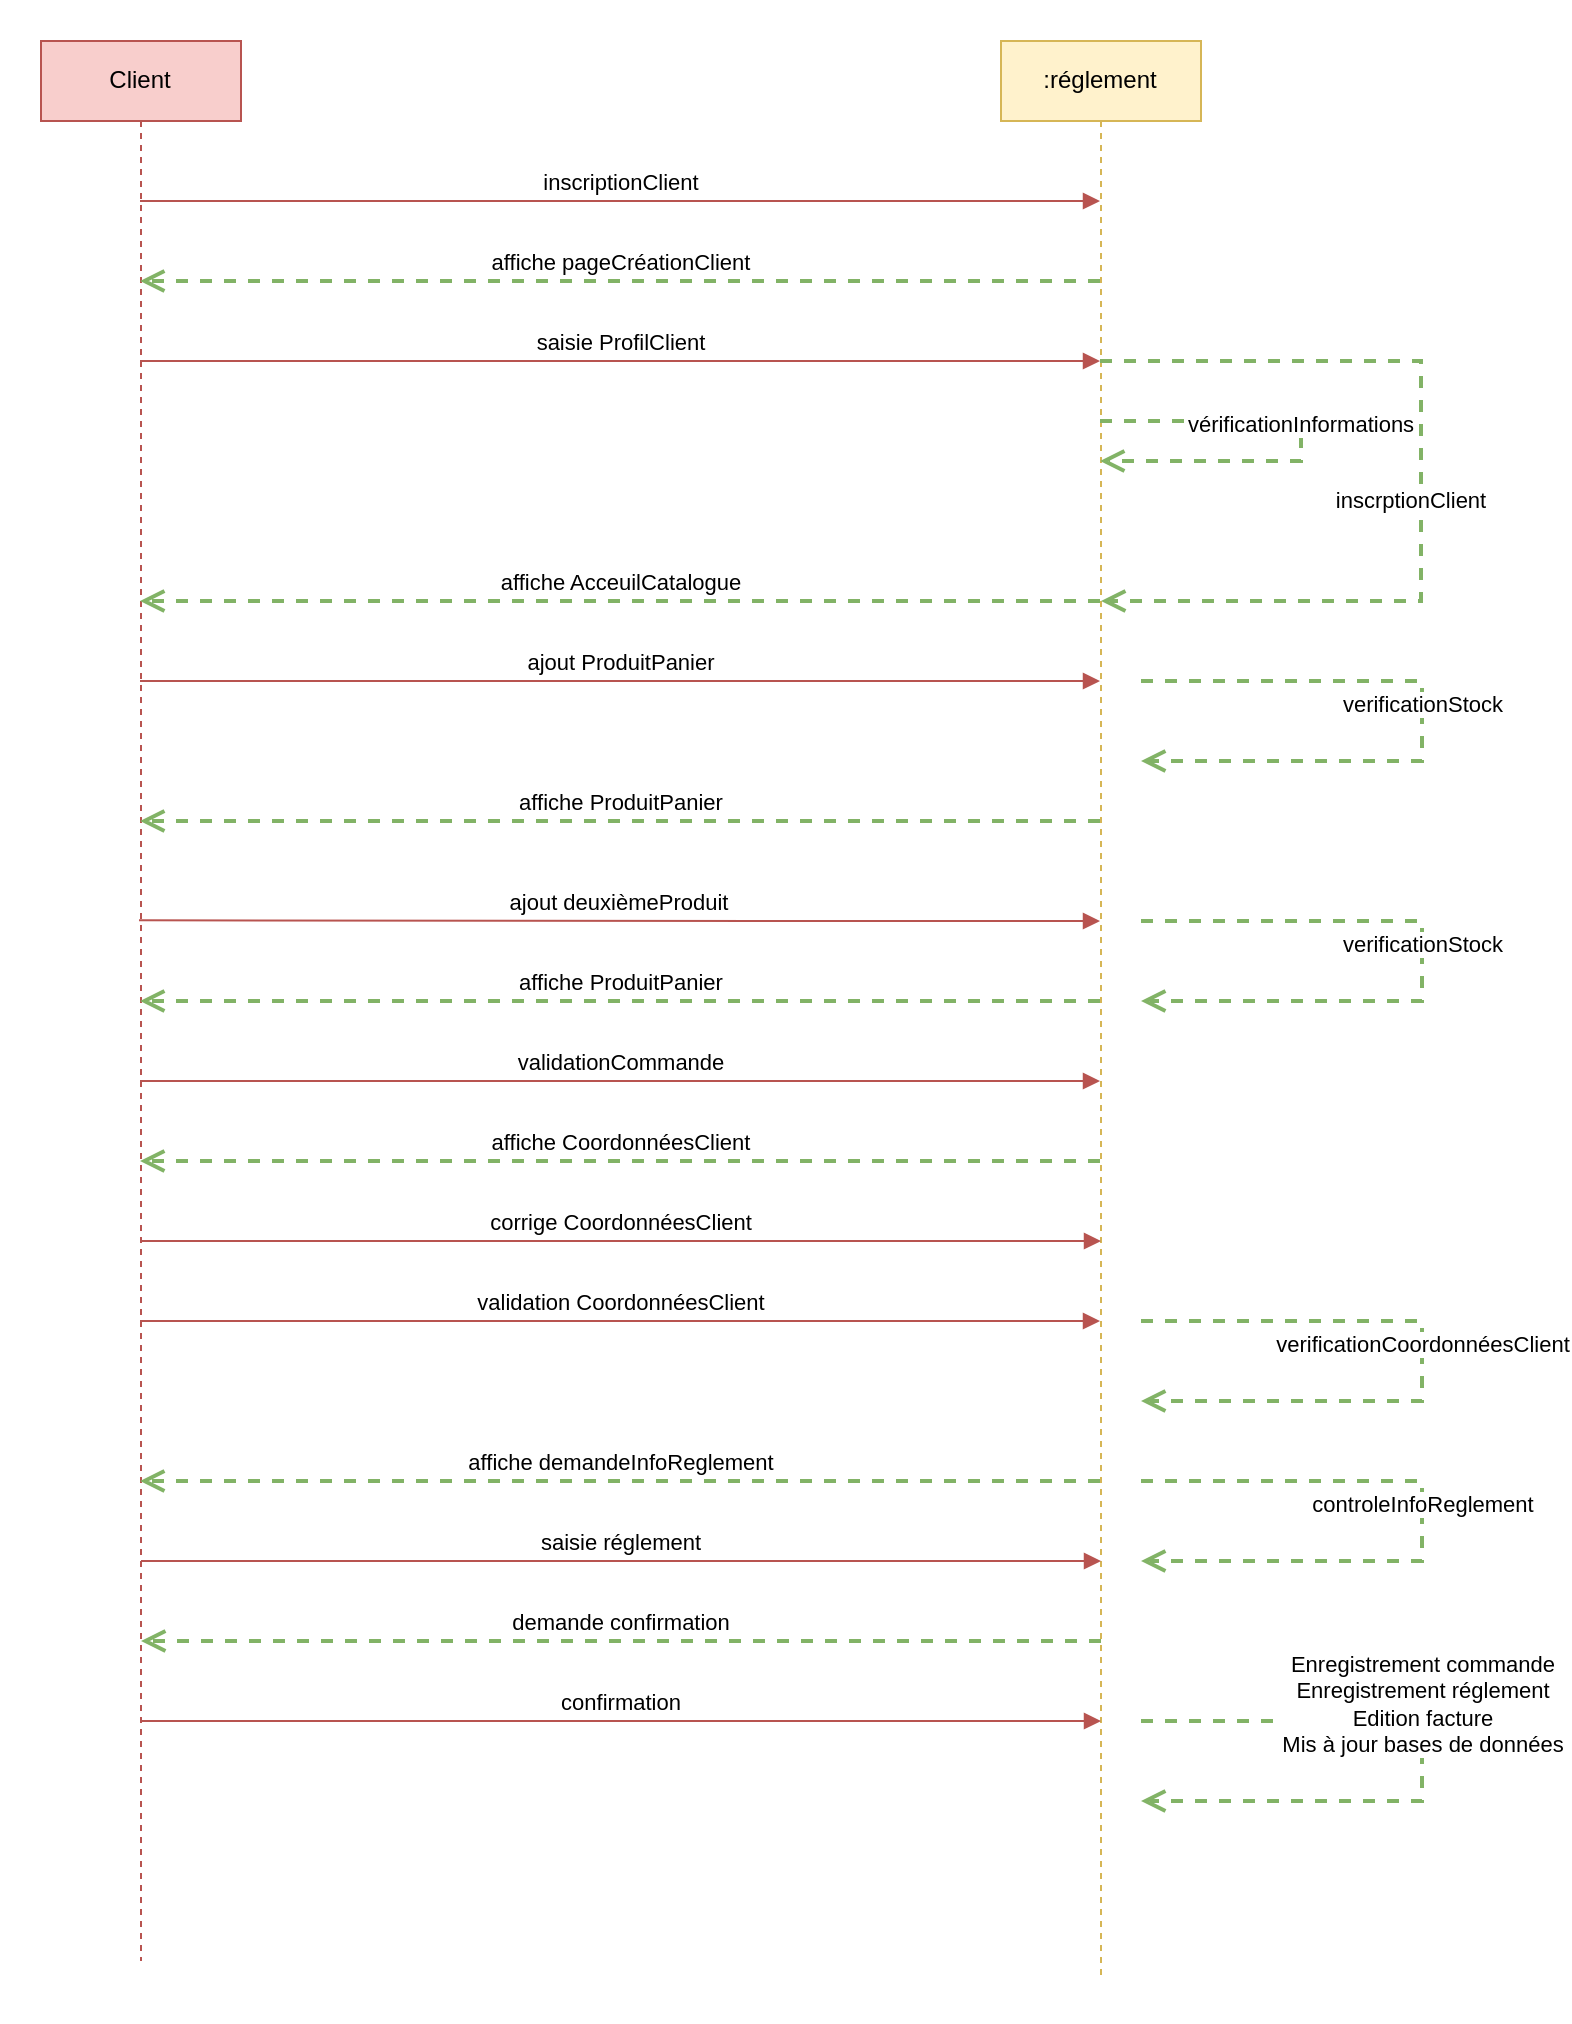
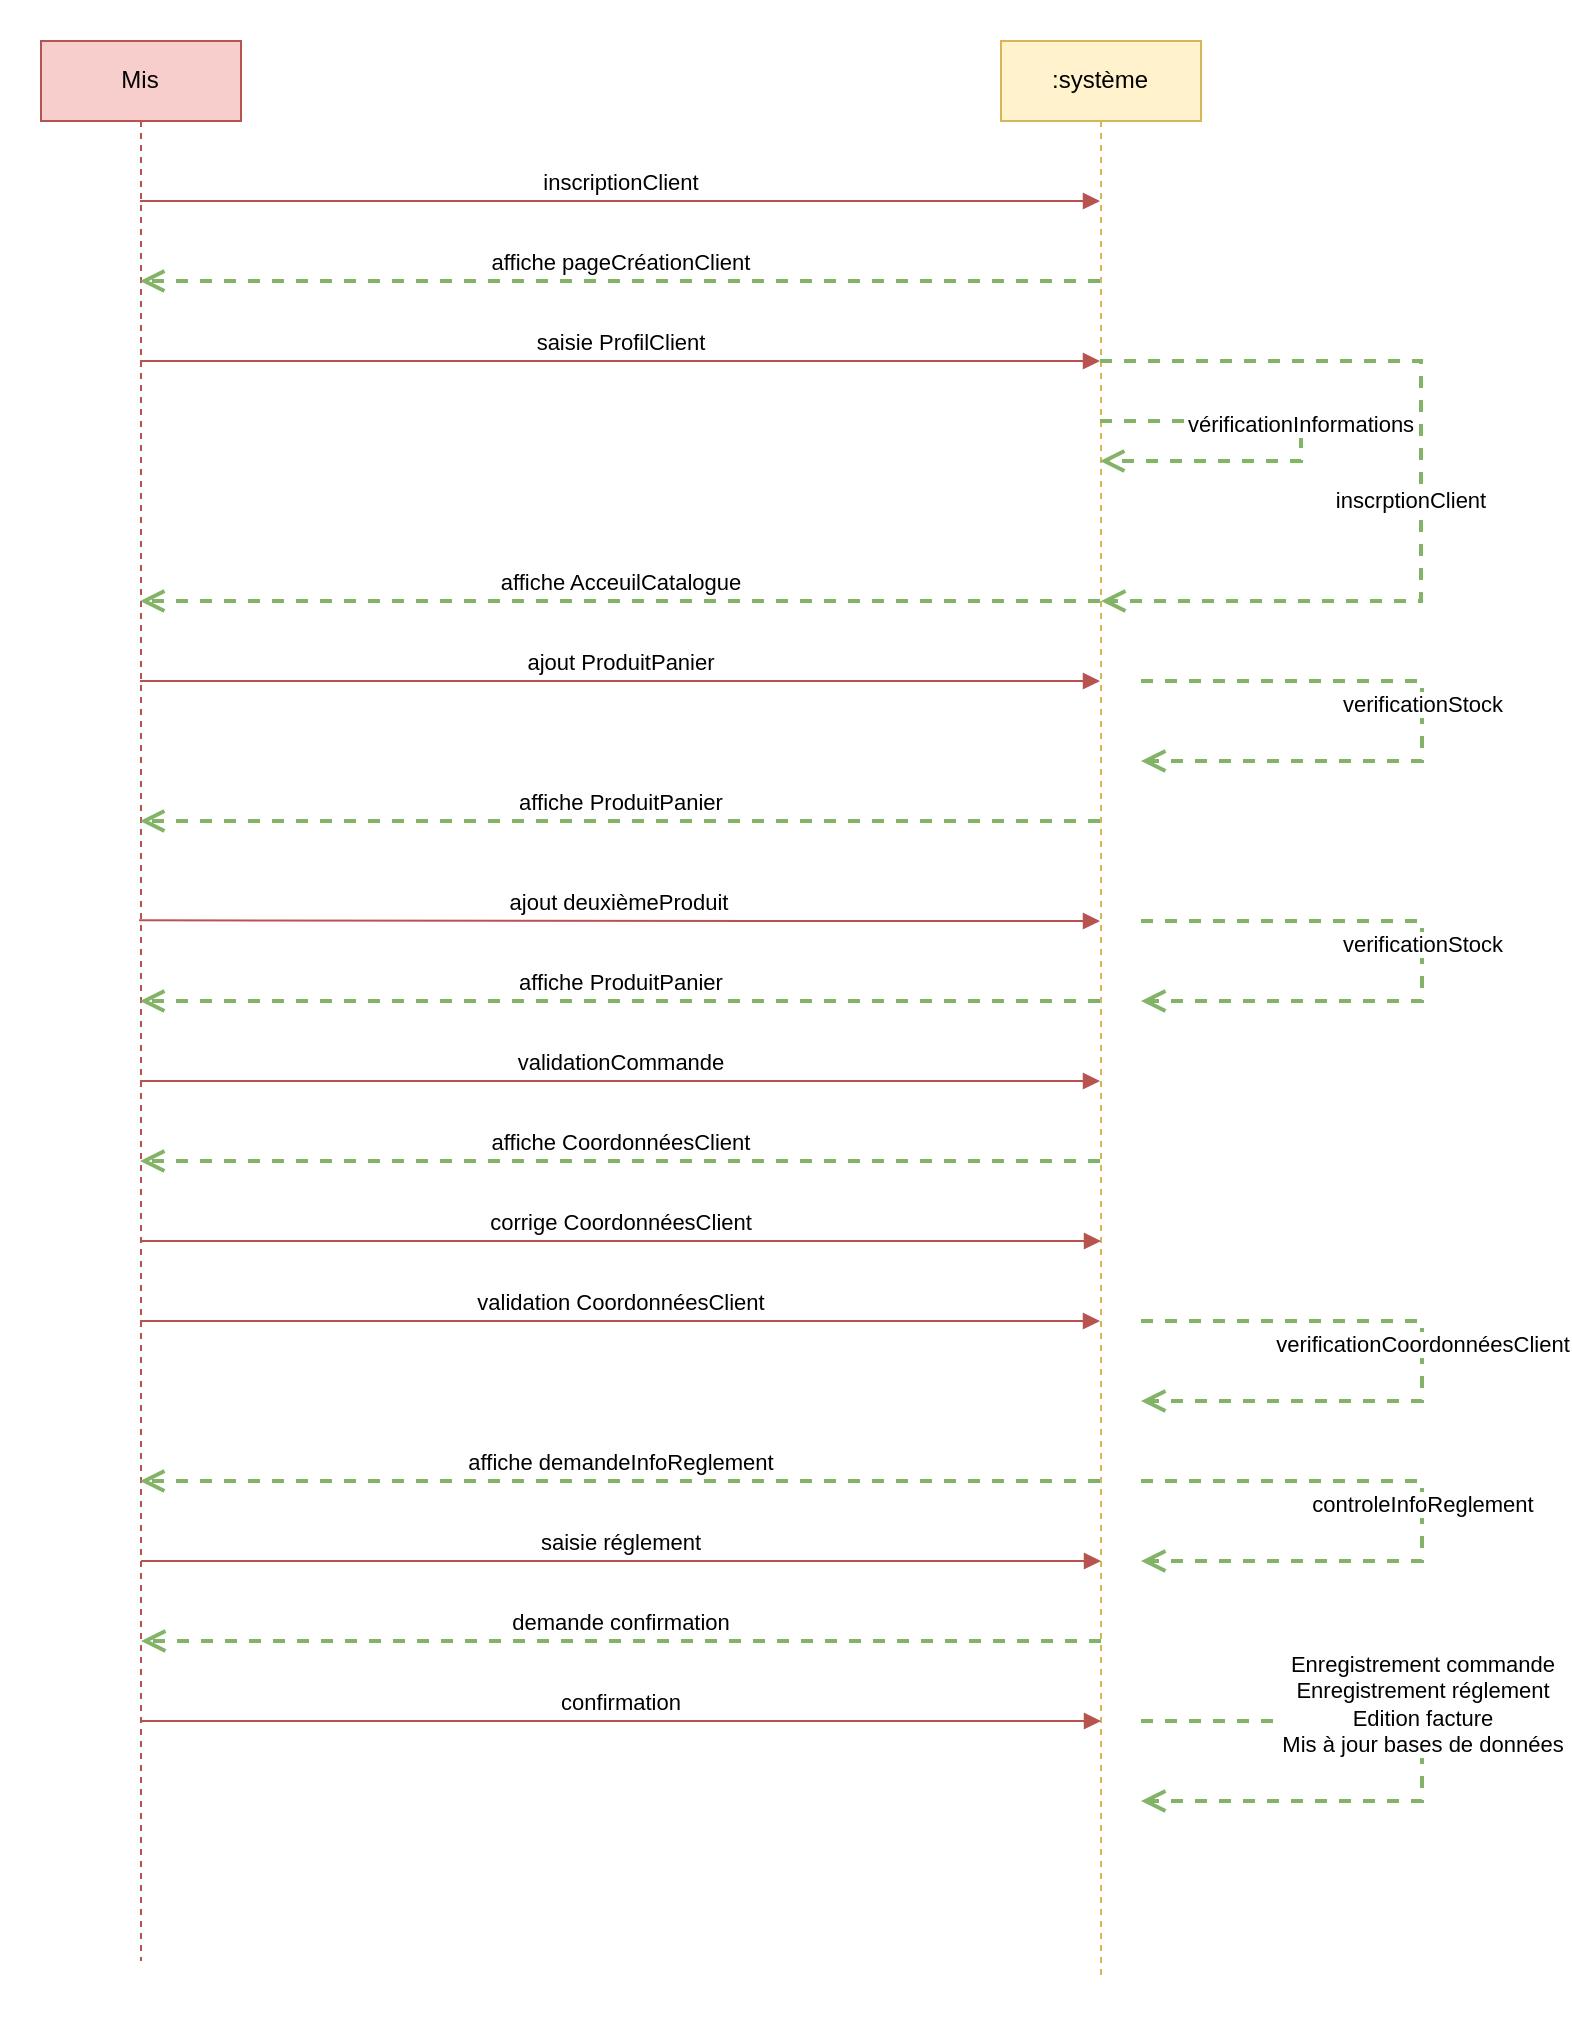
- <mxCell id="2" value="Client" style="shape=umlLifeline;perimeter=lifelinePerimeter;whiteSpace=wrap;html=1;container=1;collapsible=0;recursiveResize=0;outlineConnect=0;fillColor=#f8cecc;strokeColor=#b85450;" vertex="1" parent="1"><mxGeometry x="20" y="20" width="100" height="960" as="geometry" /></mxCell>
+ <mxCell id="2" value="Mis" style="shape=umlLifeline;perimeter=lifelinePerimeter;whiteSpace=wrap;html=1;container=1;collapsible=0;recursiveResize=0;outlineConnect=0;fillColor=#f8cecc;strokeColor=#b85450;" vertex="1" parent="1"><mxGeometry x="20" y="20" width="100" height="960" as="geometry" /></mxCell>
- <mxCell id="3" value=":réglement" style="shape=umlLifeline;perimeter=lifelinePerimeter;whiteSpace=wrap;html=1;container=1;collapsible=0;recursiveResize=0;outlineConnect=0;fillColor=#fff2cc;strokeColor=#d6b656;" vertex="1" parent="1"><mxGeometry x="500" y="20" width="100" height="970" as="geometry" /></mxCell>
+ <mxCell id="3" value=":système" style="shape=umlLifeline;perimeter=lifelinePerimeter;whiteSpace=wrap;html=1;container=1;collapsible=0;recursiveResize=0;outlineConnect=0;fillColor=#fff2cc;strokeColor=#d6b656;" vertex="1" parent="1"><mxGeometry x="500" y="20" width="100" height="970" as="geometry" /></mxCell>
